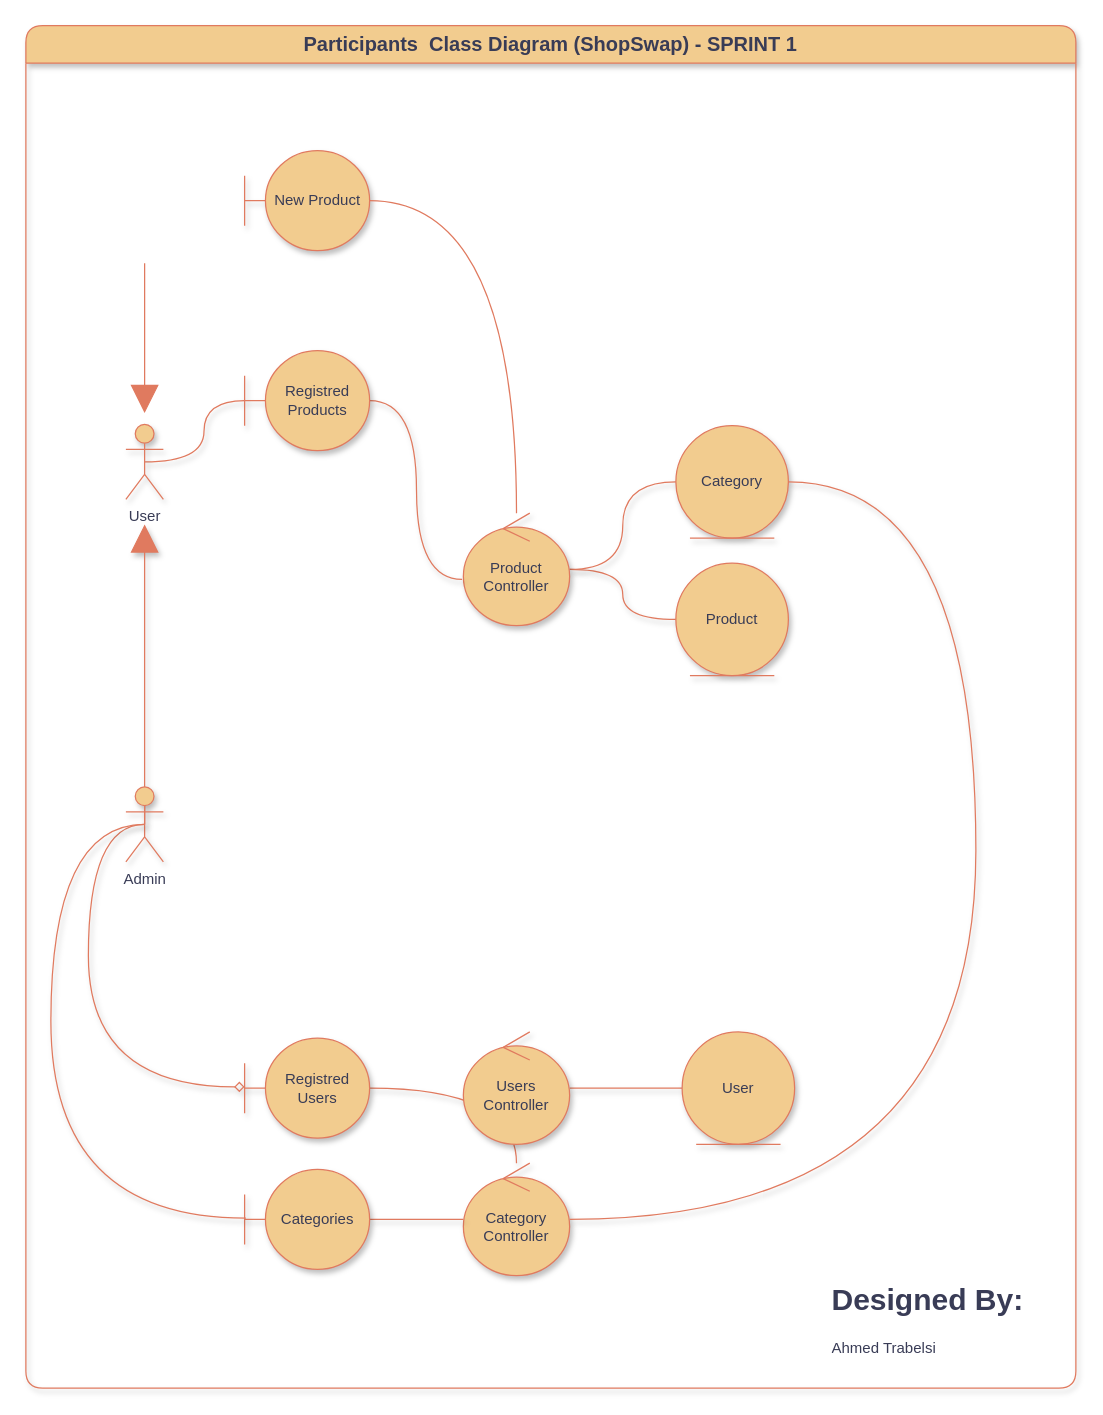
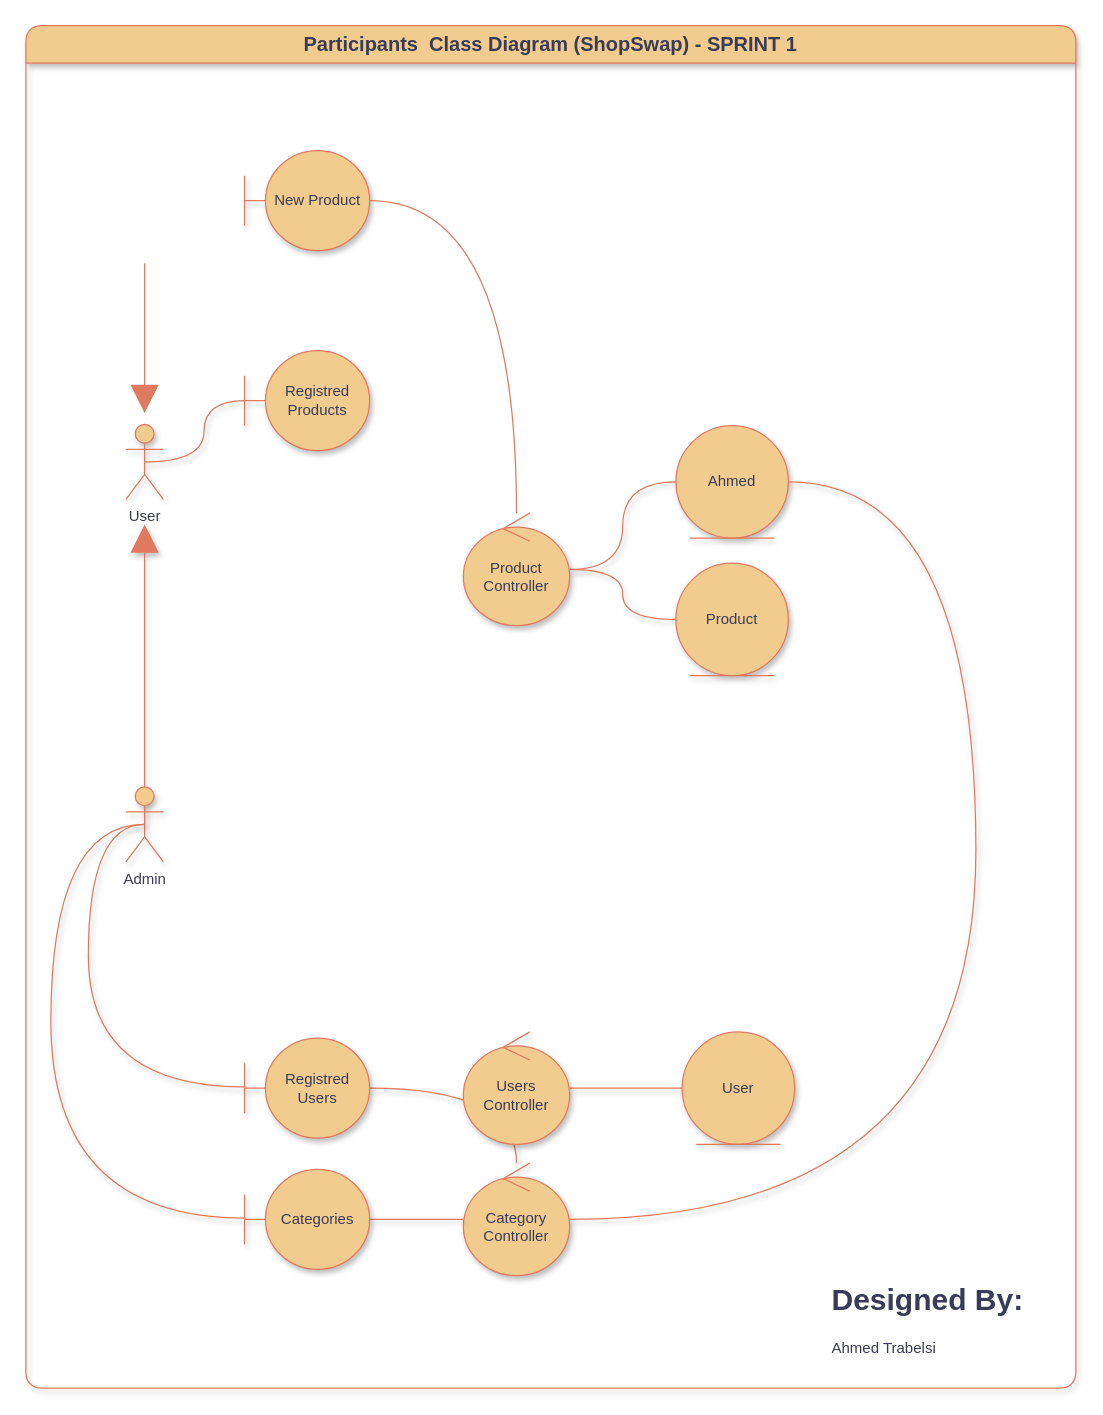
- <mxCell id="16" value="Category" style="ellipse;shape=umlEntity;whiteSpace=wrap;html=1;strokeColor=#E07A5F;fontColor=#393C56;fillColor=#F2CC8F;rounded=1;shadow=1;labelBackgroundColor=none;" vertex="1" parent="1"><mxGeometry x="540" y="340" width="90" height="90" as="geometry" /></mxCell>
+ <mxCell id="16" value="Ahmed" style="ellipse;shape=umlEntity;whiteSpace=wrap;html=1;strokeColor=#E07A5F;fontColor=#393C56;fillColor=#F2CC8F;rounded=1;shadow=1;labelBackgroundColor=none;" vertex="1" parent="1"><mxGeometry x="540" y="340" width="90" height="90" as="geometry" /></mxCell>
- <mxCell id="15" style="edgeStyle=orthogonalEdgeStyle;orthogonalLoop=1;jettySize=auto;html=1;entryX=-0.012;entryY=0.589;entryDx=0;entryDy=0;entryPerimeter=0;strokeColor=#E07A5F;fontColor=default;fillColor=#F2CC8F;endArrow=none;endFill=0;curved=1;shadow=1;labelBackgroundColor=none;" edge="1" parent="1" source="22" target="6"><mxGeometry relative="1" as="geometry" /></mxCell>
- <mxCell id="10" style="edgeStyle=orthogonalEdgeStyle;orthogonalLoop=1;jettySize=auto;html=1;exitX=0.5;exitY=0.5;exitDx=0;exitDy=0;exitPerimeter=0;strokeColor=#E07A5F;fontColor=default;fillColor=#F2CC8F;endArrow=diamond;endFill=0;curved=1;shadow=1;labelBackgroundColor=none;" edge="1" parent="1" source="11" target="24"><mxGeometry relative="1" as="geometry"><Array as="points"><mxPoint x="70" y="659" /><mxPoint x="70" y="869" /></Array></mxGeometry></mxCell>
+ <mxCell id="10" style="edgeStyle=orthogonalEdgeStyle;orthogonalLoop=1;jettySize=auto;html=1;exitX=0.5;exitY=0.5;exitDx=0;exitDy=0;exitPerimeter=0;strokeColor=#E07A5F;fontColor=default;fillColor=#F2CC8F;endArrow=none;endFill=0;curved=1;shadow=1;labelBackgroundColor=none;" edge="1" parent="1" source="11" target="24"><mxGeometry relative="1" as="geometry"><Array as="points"><mxPoint x="70" y="659" /><mxPoint x="70" y="869" /></Array></mxGeometry></mxCell>
